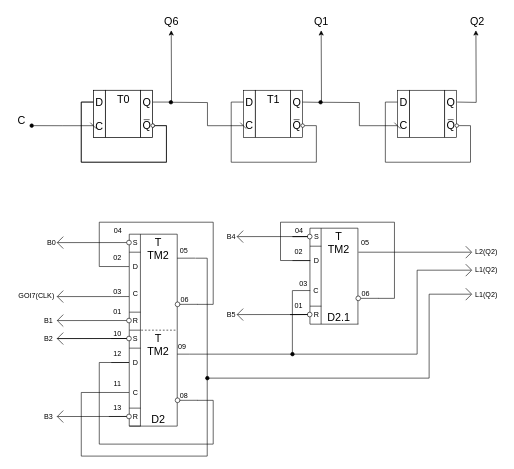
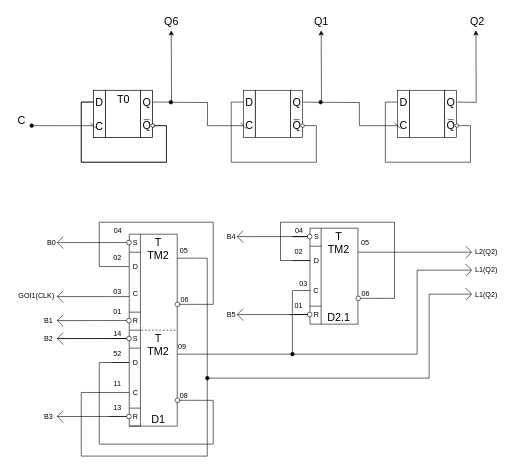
- <mxCell id="31" value="T1" style="text;html=1;align=center;verticalAlign=middle;resizable=0;points=[];autosize=1;strokeColor=none;fillColor=none;fontSize=18;" vertex="1" parent="1"><mxGeometry x="434.53" y="150" width="40" height="30" as="geometry" /></mxCell>
- <mxCell id="146" value="GOI7(CLK)" style="text;html=1;align=center;verticalAlign=middle;resizable=0;points=[];autosize=1;strokeColor=none;fillColor=none;fontSize=12;" vertex="1" parent="1"><mxGeometry x="20" y="483" width="80" height="20" as="geometry" /></mxCell>
+ <mxCell id="146" value="GOI1(CLK)" style="text;html=1;align=center;verticalAlign=middle;resizable=0;points=[];autosize=1;strokeColor=none;fillColor=none;fontSize=12;" vertex="1" parent="1"><mxGeometry x="20" y="483" width="80" height="20" as="geometry" /></mxCell>
- <mxCell id="123" value="10" style="text;html=1;align=center;verticalAlign=middle;resizable=0;points=[];autosize=1;strokeColor=none;fillColor=none;fontSize=12;" vertex="1" parent="1"><mxGeometry x="180" y="547" width="30" height="20" as="geometry" /></mxCell>
+ <mxCell id="123" value="14" style="text;html=1;align=center;verticalAlign=middle;resizable=0;points=[];autosize=1;strokeColor=none;fillColor=none;fontSize=12;" vertex="1" parent="1"><mxGeometry x="180" y="547" width="30" height="20" as="geometry" /></mxCell>
- <mxCell id="122" value="12" style="text;html=1;align=center;verticalAlign=middle;resizable=0;points=[];autosize=1;strokeColor=none;fillColor=none;fontSize=12;" vertex="1" parent="1"><mxGeometry x="180" y="580" width="30" height="20" as="geometry" /></mxCell>
+ <mxCell id="122" value="52" style="text;html=1;align=center;verticalAlign=middle;resizable=0;points=[];autosize=1;strokeColor=none;fillColor=none;fontSize=12;" vertex="1" parent="1"><mxGeometry x="180" y="580" width="30" height="20" as="geometry" /></mxCell>
- <mxCell id="81" value="D2" style="text;html=1;align=center;verticalAlign=middle;resizable=0;points=[];autosize=1;strokeColor=none;fillColor=none;fontSize=18;" vertex="1" parent="1"><mxGeometry x="243.05" y="685" width="40" height="30" as="geometry" /></mxCell>
+ <mxCell id="81" value="D1" style="text;html=1;align=center;verticalAlign=middle;resizable=0;points=[];autosize=1;strokeColor=none;fillColor=none;fontSize=18;" vertex="1" parent="1"><mxGeometry x="243.05" y="685" width="40" height="30" as="geometry" /></mxCell>
